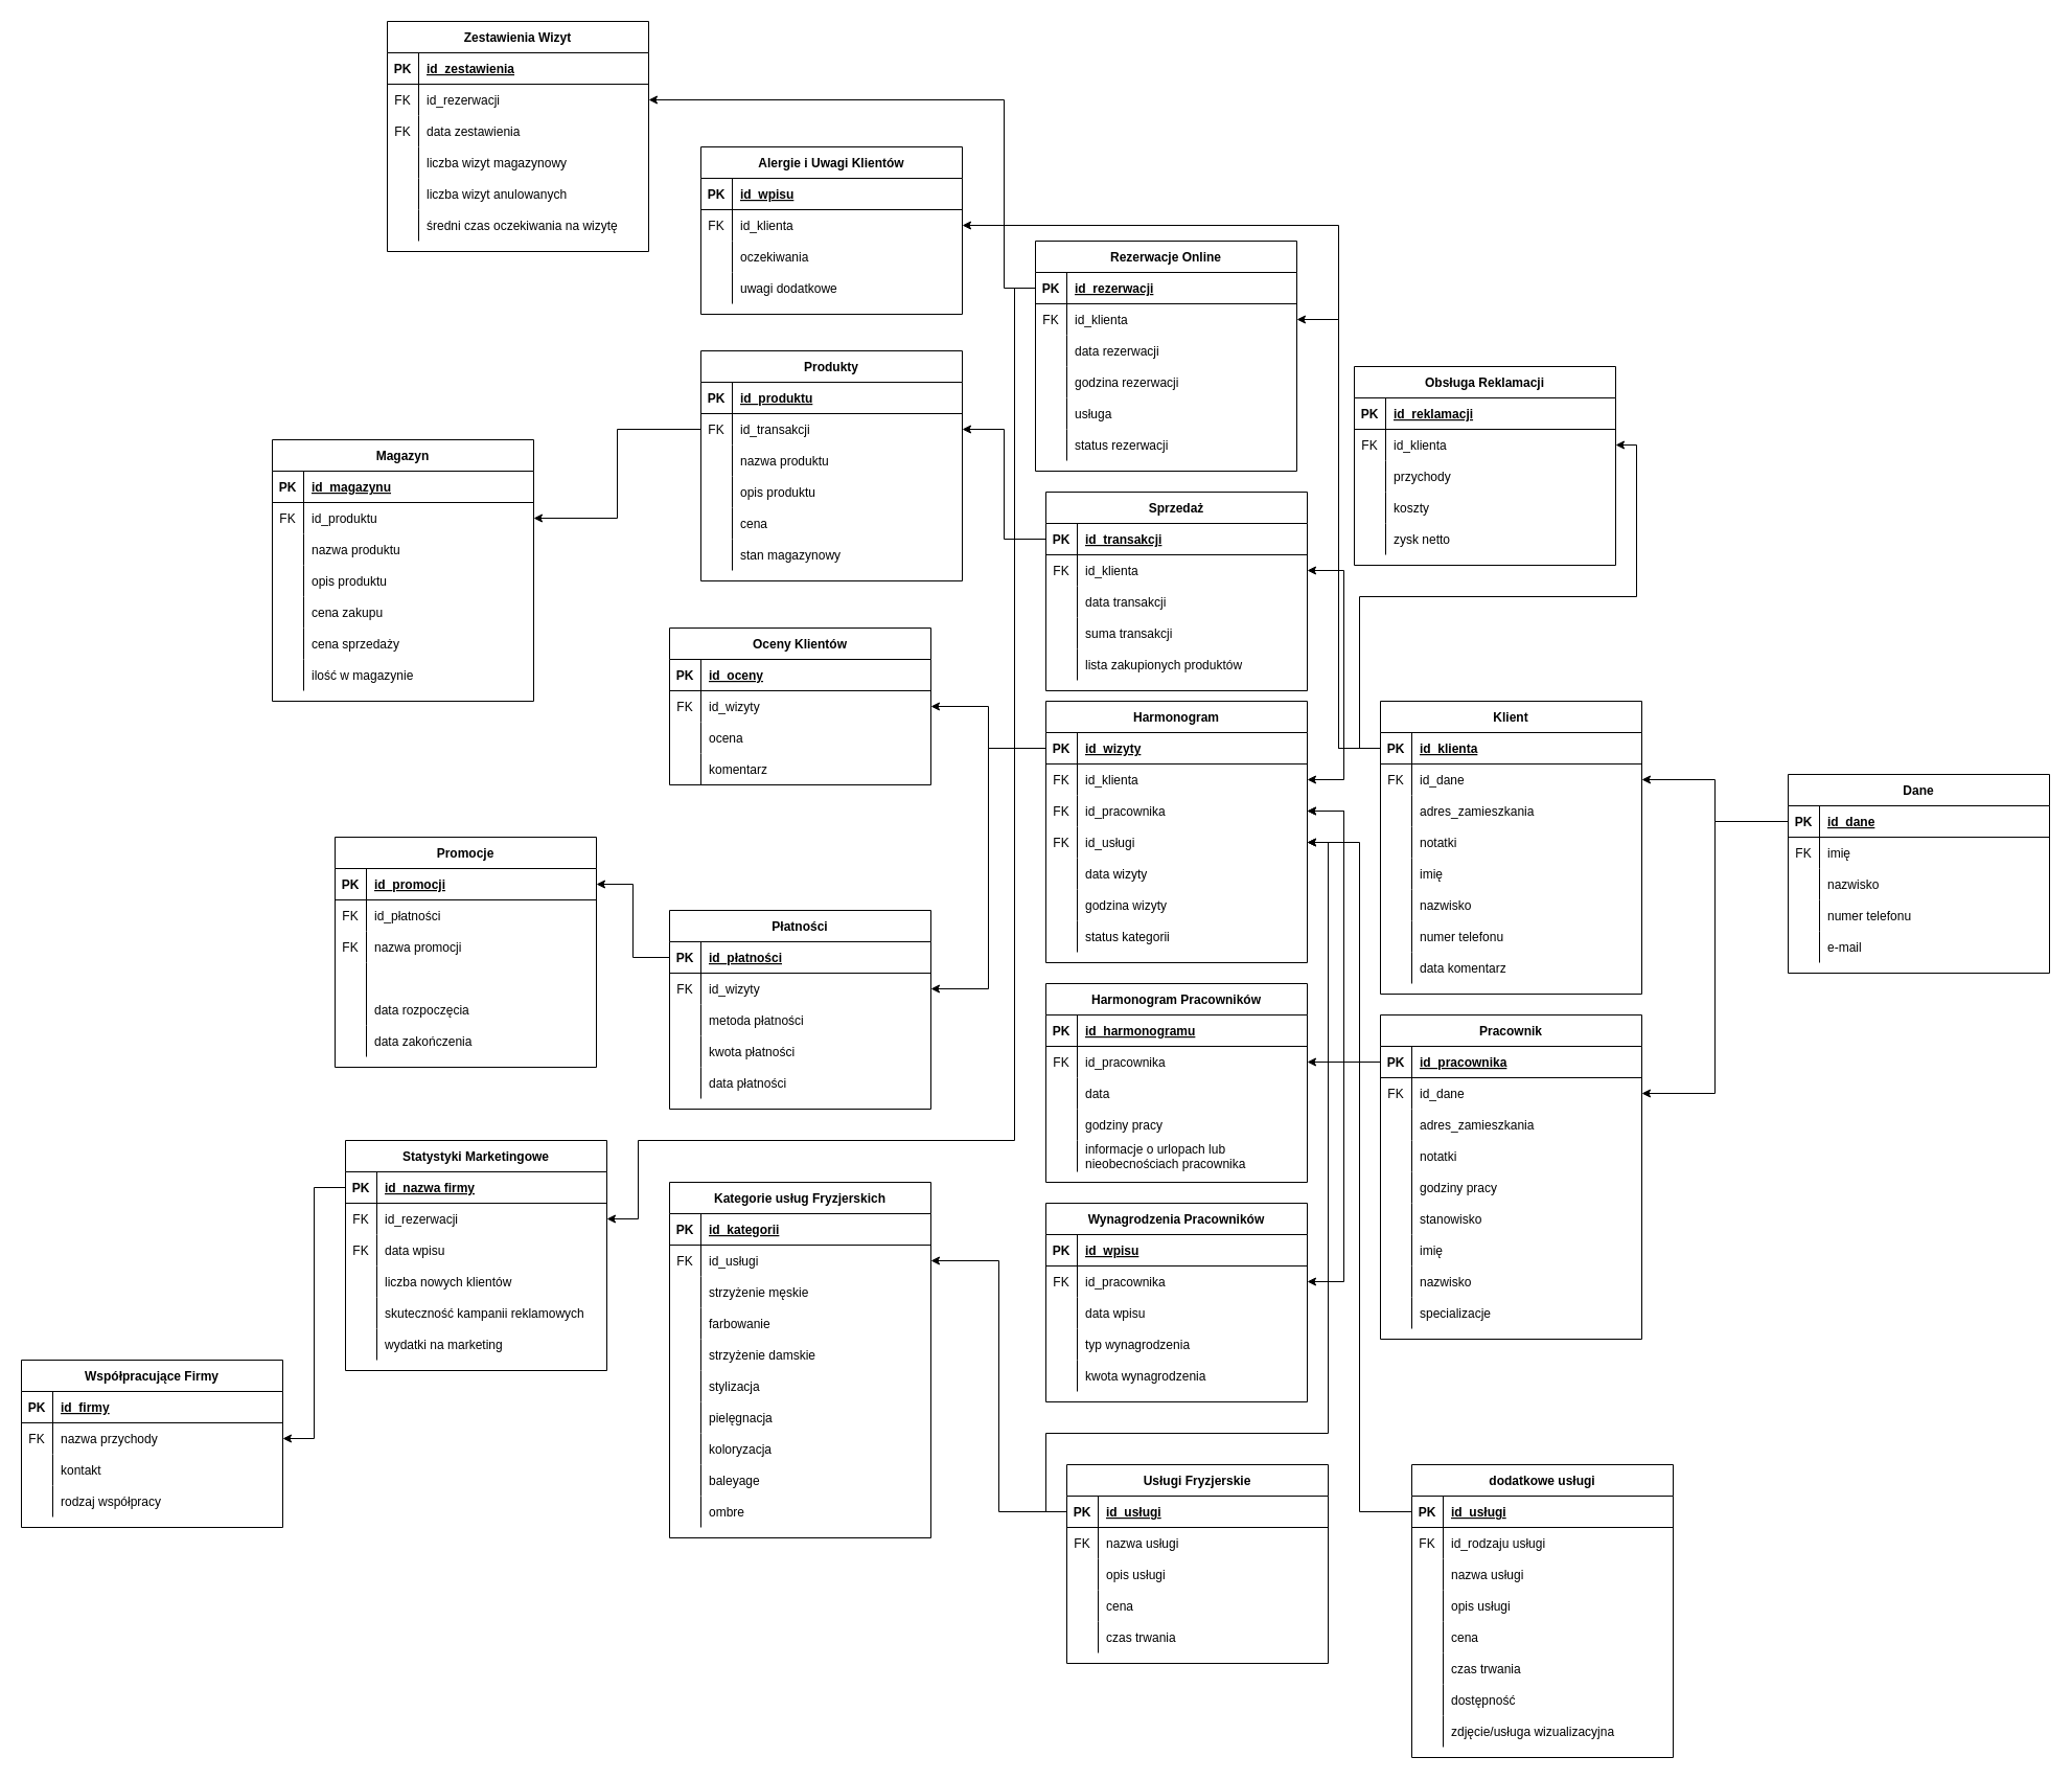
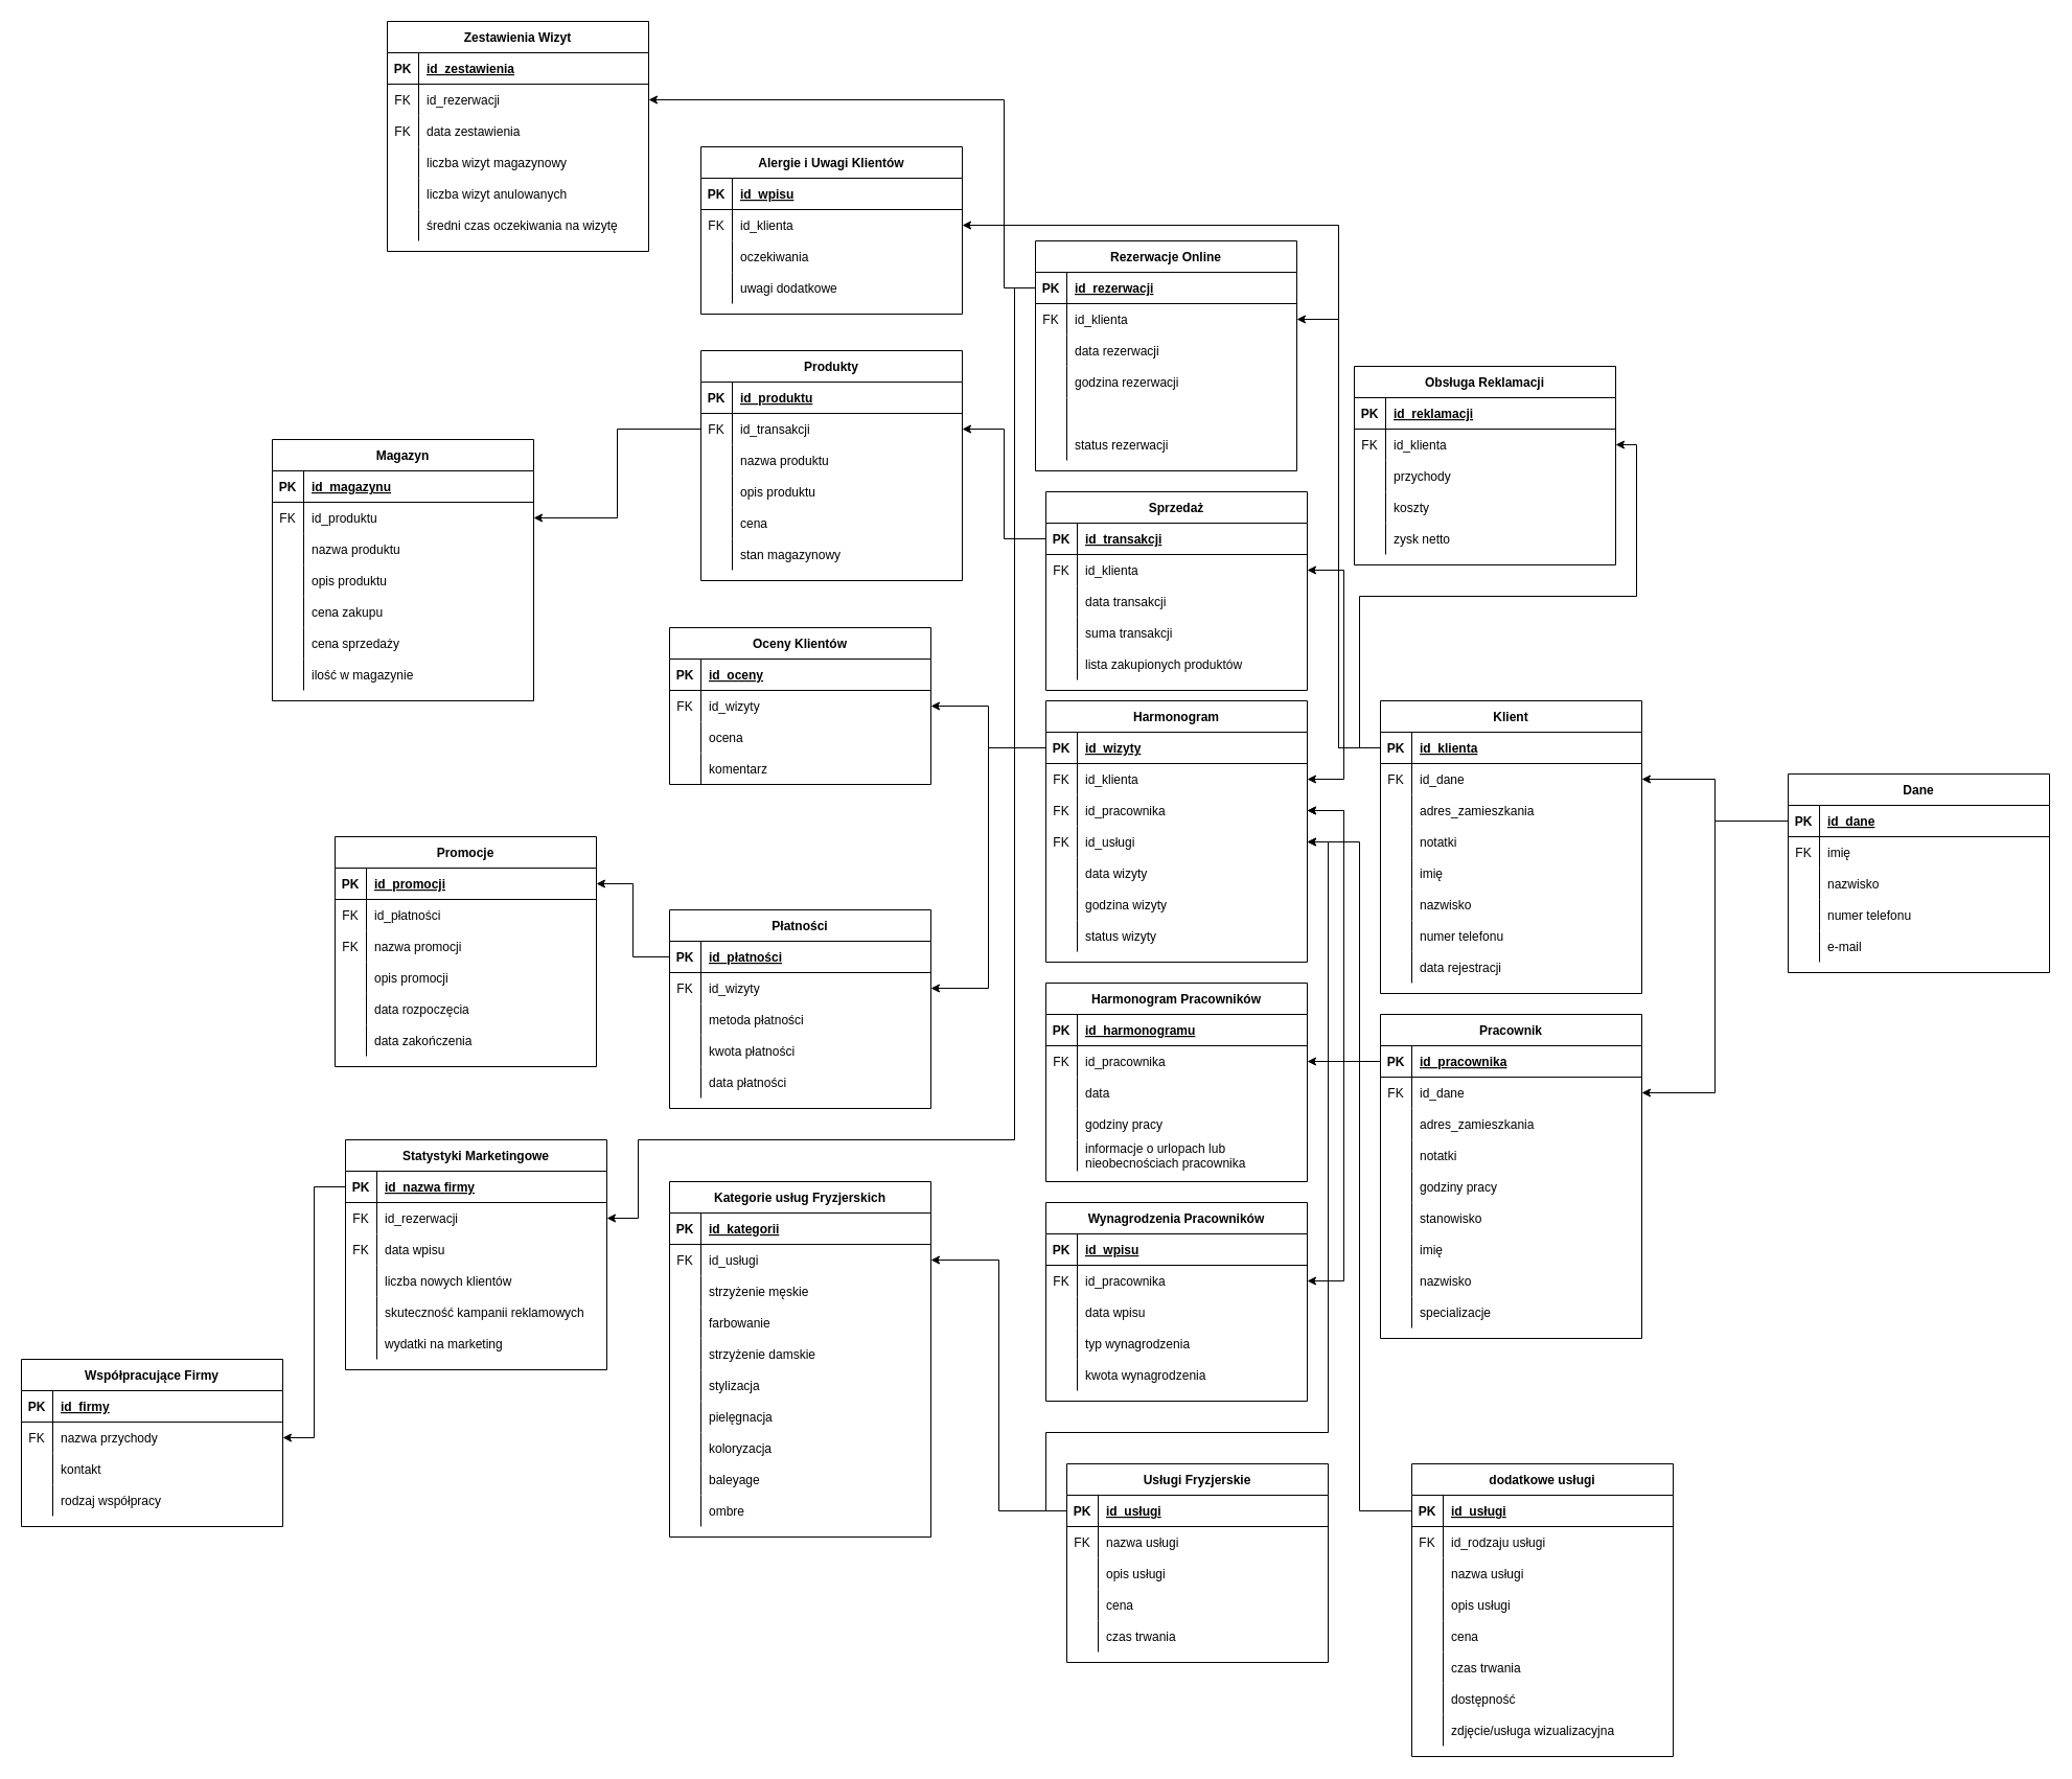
- <mxCell id="225" value="usługa" style="shape=partialRectangle;overflow=hidden;connectable=0;fillColor=none;top=0;left=0;bottom=0;right=0;align=left;spacingLeft=6;" parent="223" vertex="1"><mxGeometry x="30" width="220" height="30" as="geometry"><mxRectangle width="220" height="30" as="alternateBounds" /></mxGeometry></mxCell>
- <mxCell id="110" value="status kategorii" style="shape=partialRectangle;overflow=hidden;connectable=0;fillColor=none;top=0;left=0;bottom=0;right=0;align=left;spacingLeft=6;" parent="108" vertex="1"><mxGeometry x="30" width="220" height="30" as="geometry"><mxRectangle width="220" height="30" as="alternateBounds" /></mxGeometry></mxCell>
+ <mxCell id="110" value="status wizyty" style="shape=partialRectangle;overflow=hidden;connectable=0;fillColor=none;top=0;left=0;bottom=0;right=0;align=left;spacingLeft=6;" parent="108" vertex="1"><mxGeometry x="30" width="220" height="30" as="geometry"><mxRectangle width="220" height="30" as="alternateBounds" /></mxGeometry></mxCell>
- <mxCell id="26" value="data komentarz" style="shape=partialRectangle;overflow=hidden;connectable=0;fillColor=none;top=0;left=0;bottom=0;right=0;align=left;spacingLeft=6;" parent="24" vertex="1"><mxGeometry x="30" width="220" height="30" as="geometry"><mxRectangle width="220" height="30" as="alternateBounds" /></mxGeometry></mxCell>
+ <mxCell id="26" value="data rejestracji" style="shape=partialRectangle;overflow=hidden;connectable=0;fillColor=none;top=0;left=0;bottom=0;right=0;align=left;spacingLeft=6;" parent="24" vertex="1"><mxGeometry x="30" width="220" height="30" as="geometry"><mxRectangle width="220" height="30" as="alternateBounds" /></mxGeometry></mxCell>
+ <mxCell id="203" value="opis promocji" style="shape=partialRectangle;overflow=hidden;connectable=0;fillColor=none;top=0;left=0;bottom=0;right=0;align=left;spacingLeft=6;" parent="201" vertex="1"><mxGeometry x="30" width="220" height="30" as="geometry"><mxRectangle width="220" height="30" as="alternateBounds" /></mxGeometry></mxCell>
